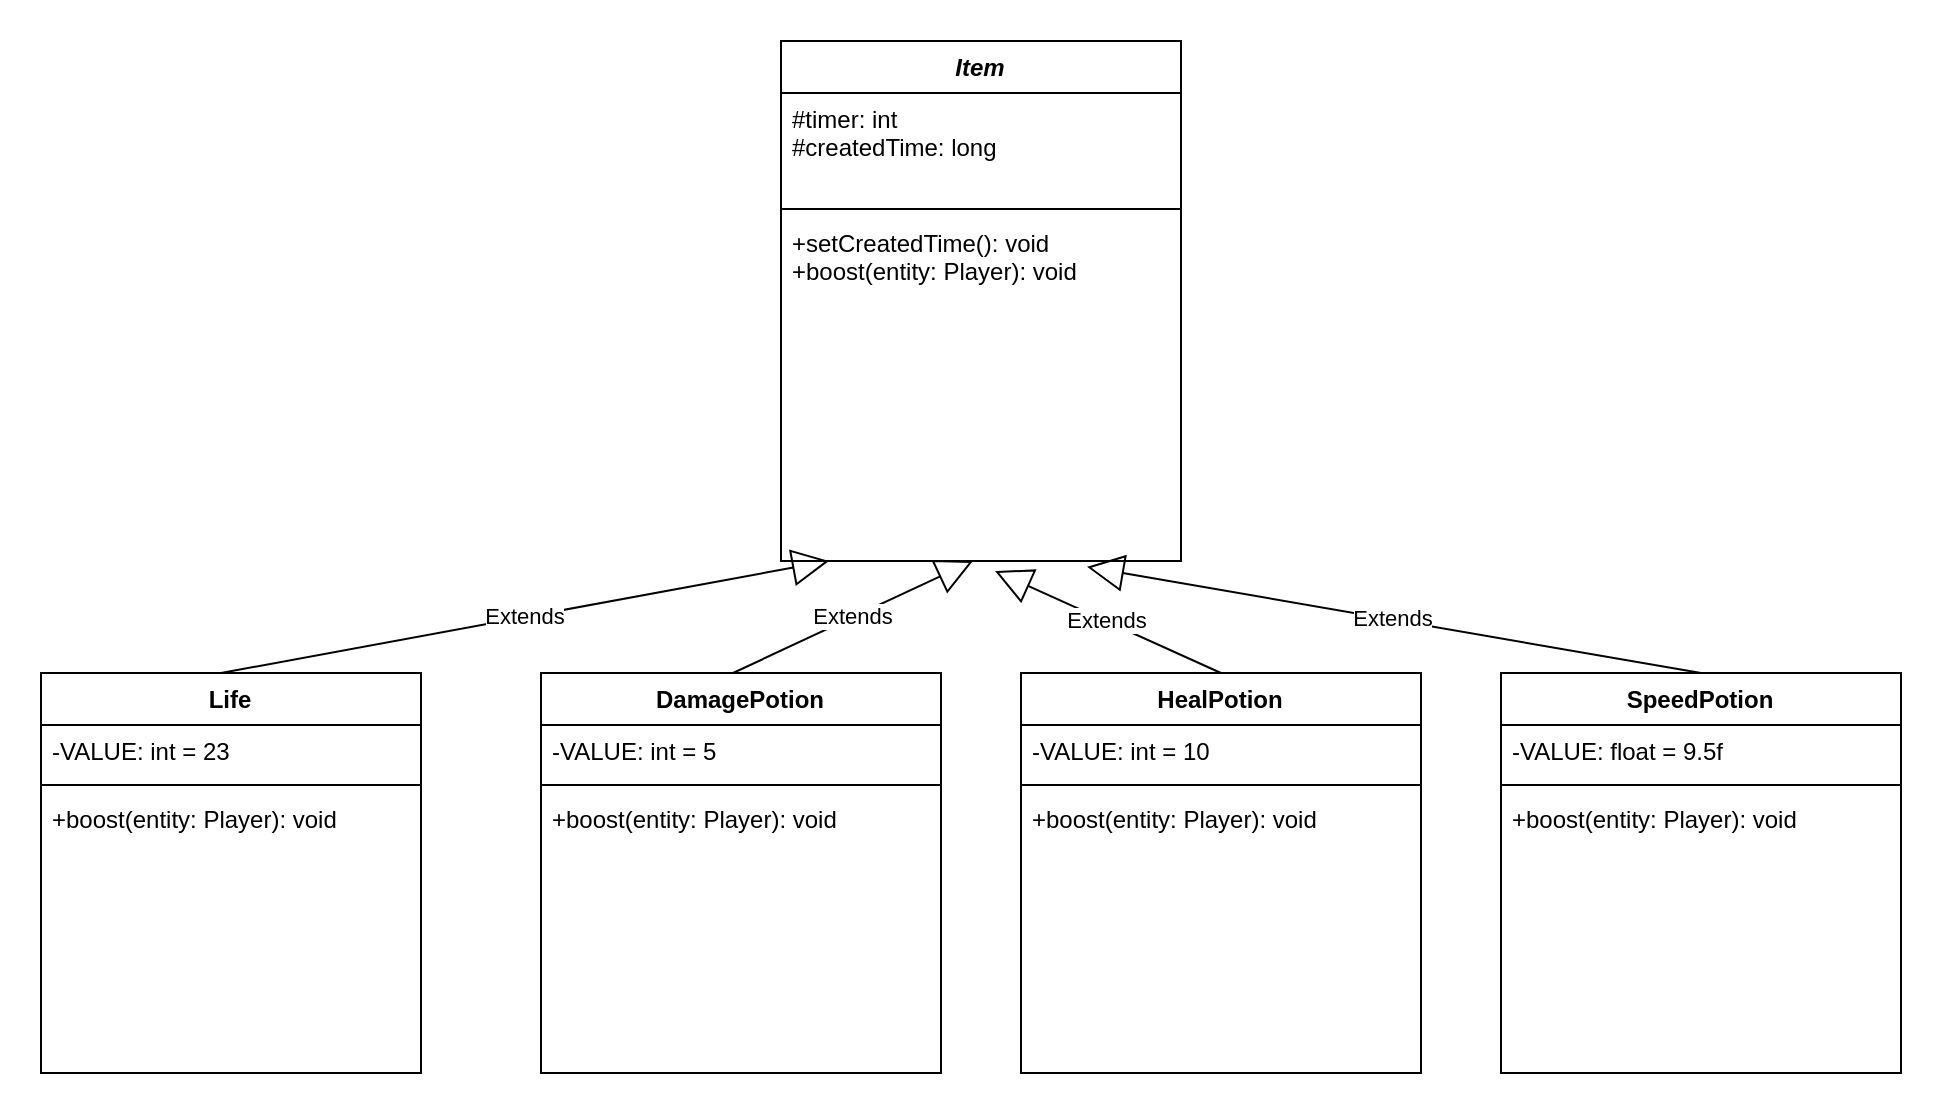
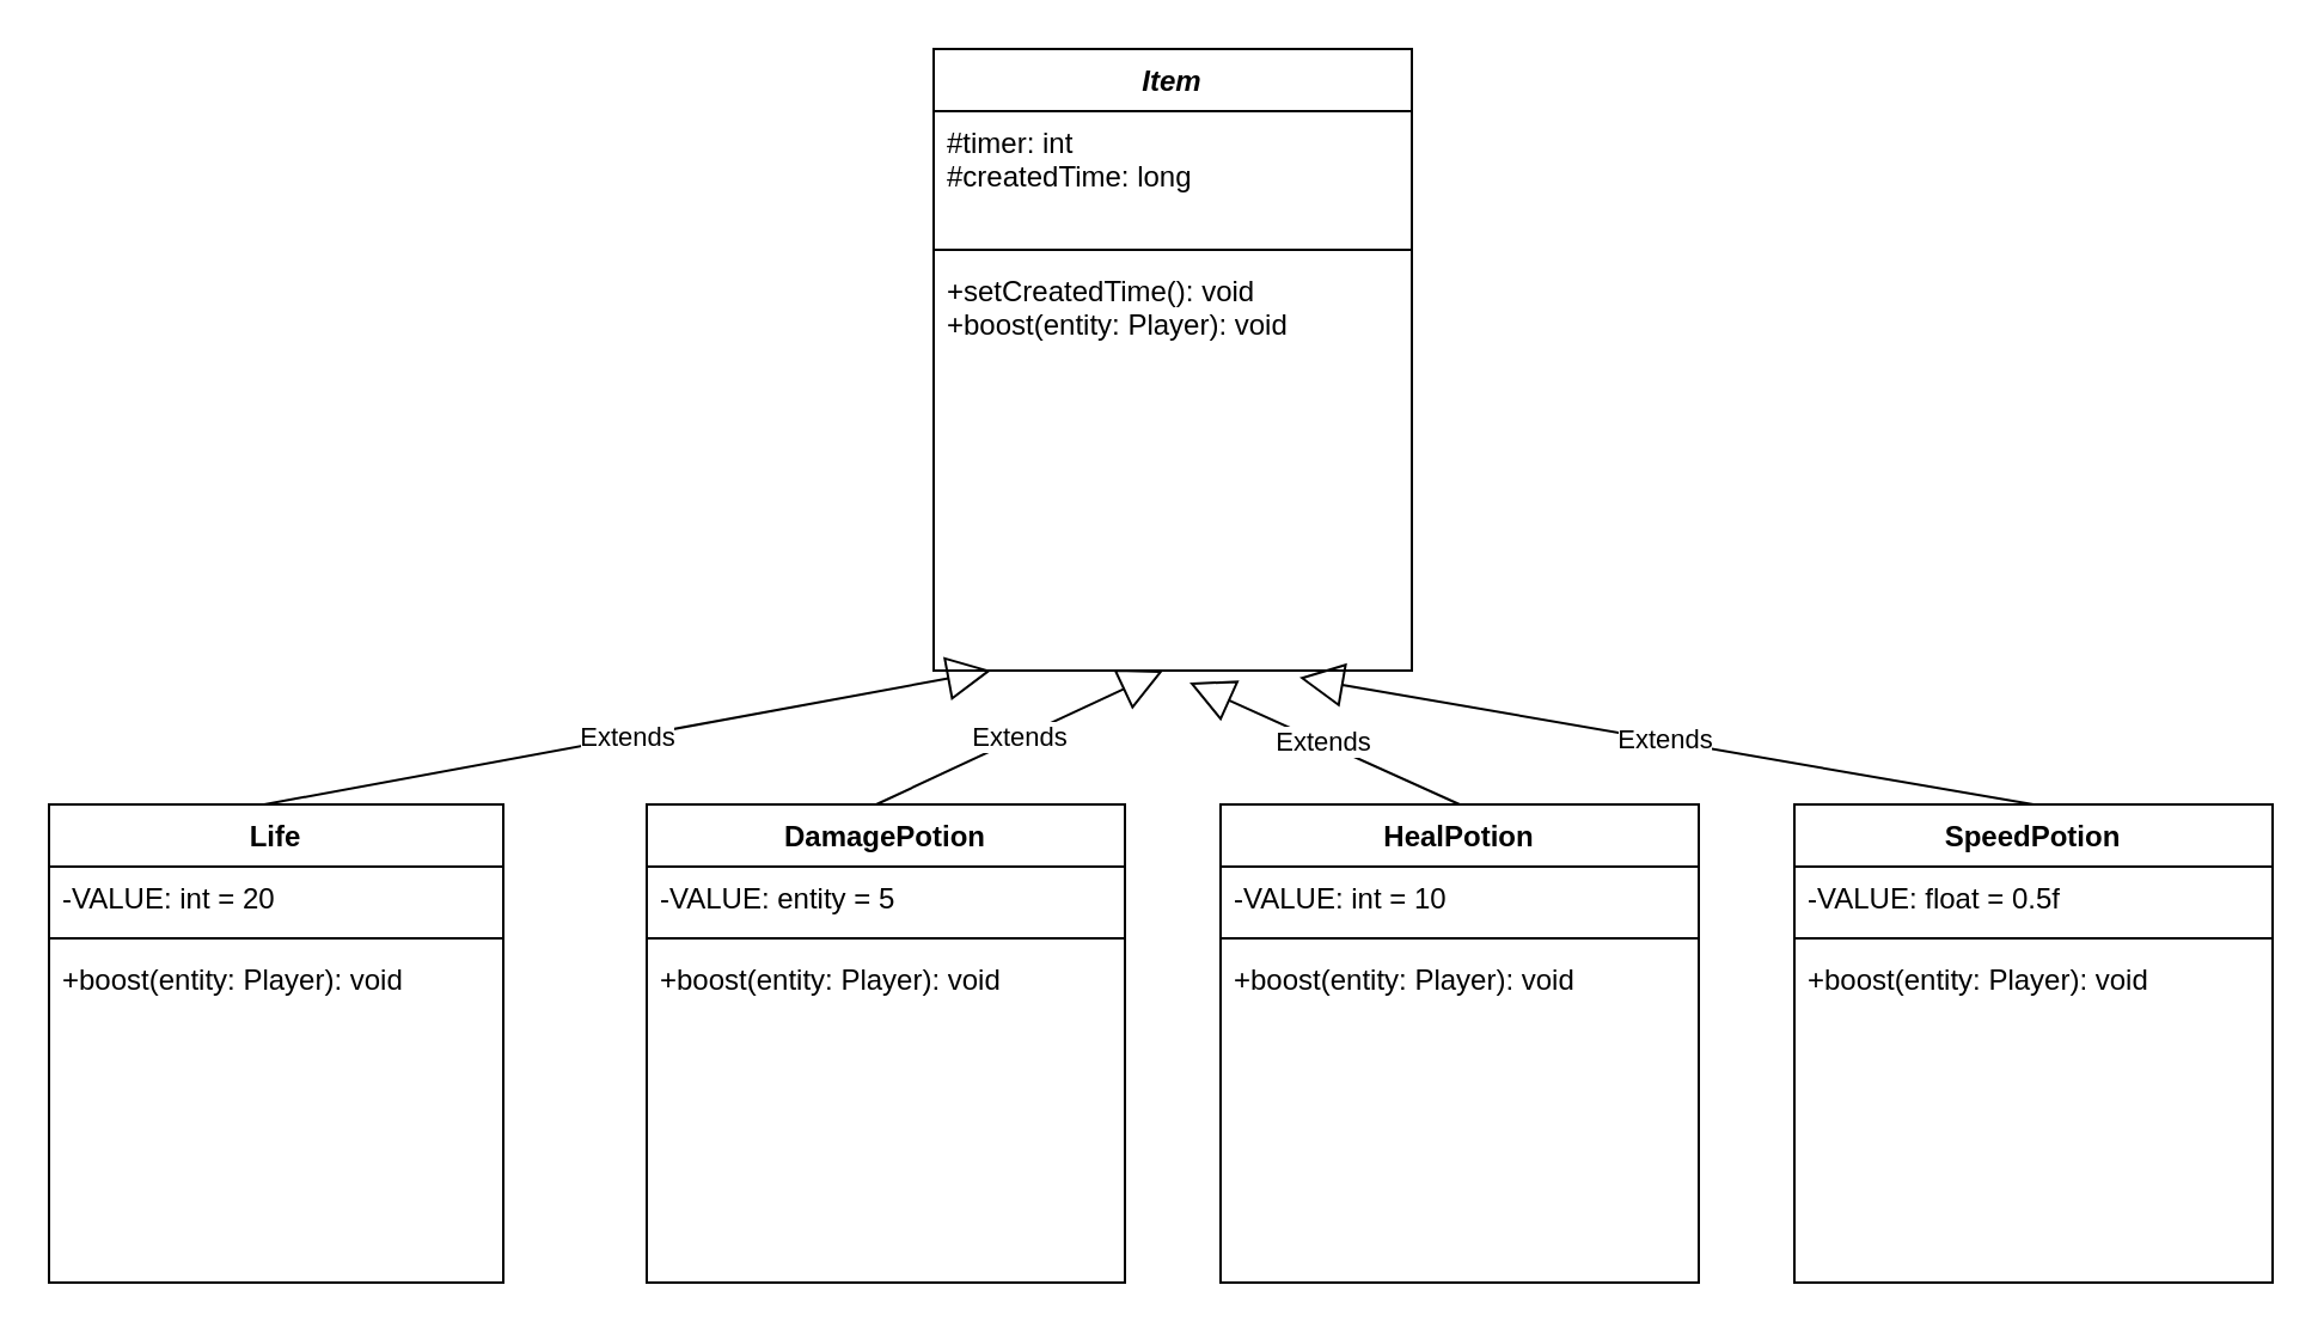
- <mxCell id="18" value="-VALUE: int = 23" style="text;strokeColor=none;fillColor=none;align=left;verticalAlign=top;spacingLeft=4;spacingRight=4;overflow=hidden;rotatable=0;points=[[0,0.5],[1,0.5]];portConstraint=eastwest;" vertex="1" parent="16"><mxGeometry y="26" width="190" height="26" as="geometry" /></mxCell>
+ <mxCell id="18" value="-VALUE: int = 20" style="text;strokeColor=none;fillColor=none;align=left;verticalAlign=top;spacingLeft=4;spacingRight=4;overflow=hidden;rotatable=0;points=[[0,0.5],[1,0.5]];portConstraint=eastwest;" vertex="1" parent="16"><mxGeometry y="26" width="190" height="26" as="geometry" /></mxCell>
- <mxCell id="8" value="-VALUE: int = 5" style="text;strokeColor=none;fillColor=none;align=left;verticalAlign=top;spacingLeft=4;spacingRight=4;overflow=hidden;rotatable=0;points=[[0,0.5],[1,0.5]];portConstraint=eastwest;" vertex="1" parent="6"><mxGeometry y="26" width="200" height="26" as="geometry" /></mxCell>
+ <mxCell id="8" value="-VALUE: entity = 5" style="text;strokeColor=none;fillColor=none;align=left;verticalAlign=top;spacingLeft=4;spacingRight=4;overflow=hidden;rotatable=0;points=[[0,0.5],[1,0.5]];portConstraint=eastwest;" vertex="1" parent="6"><mxGeometry y="26" width="200" height="26" as="geometry" /></mxCell>
- <mxCell id="23" value="-VALUE: float = 9.5f" style="text;strokeColor=none;fillColor=none;align=left;verticalAlign=top;spacingLeft=4;spacingRight=4;overflow=hidden;rotatable=0;points=[[0,0.5],[1,0.5]];portConstraint=eastwest;" vertex="1" parent="21"><mxGeometry y="26" width="200" height="26" as="geometry" /></mxCell>
+ <mxCell id="23" value="-VALUE: float = 0.5f" style="text;strokeColor=none;fillColor=none;align=left;verticalAlign=top;spacingLeft=4;spacingRight=4;overflow=hidden;rotatable=0;points=[[0,0.5],[1,0.5]];portConstraint=eastwest;" vertex="1" parent="21"><mxGeometry y="26" width="200" height="26" as="geometry" /></mxCell>
